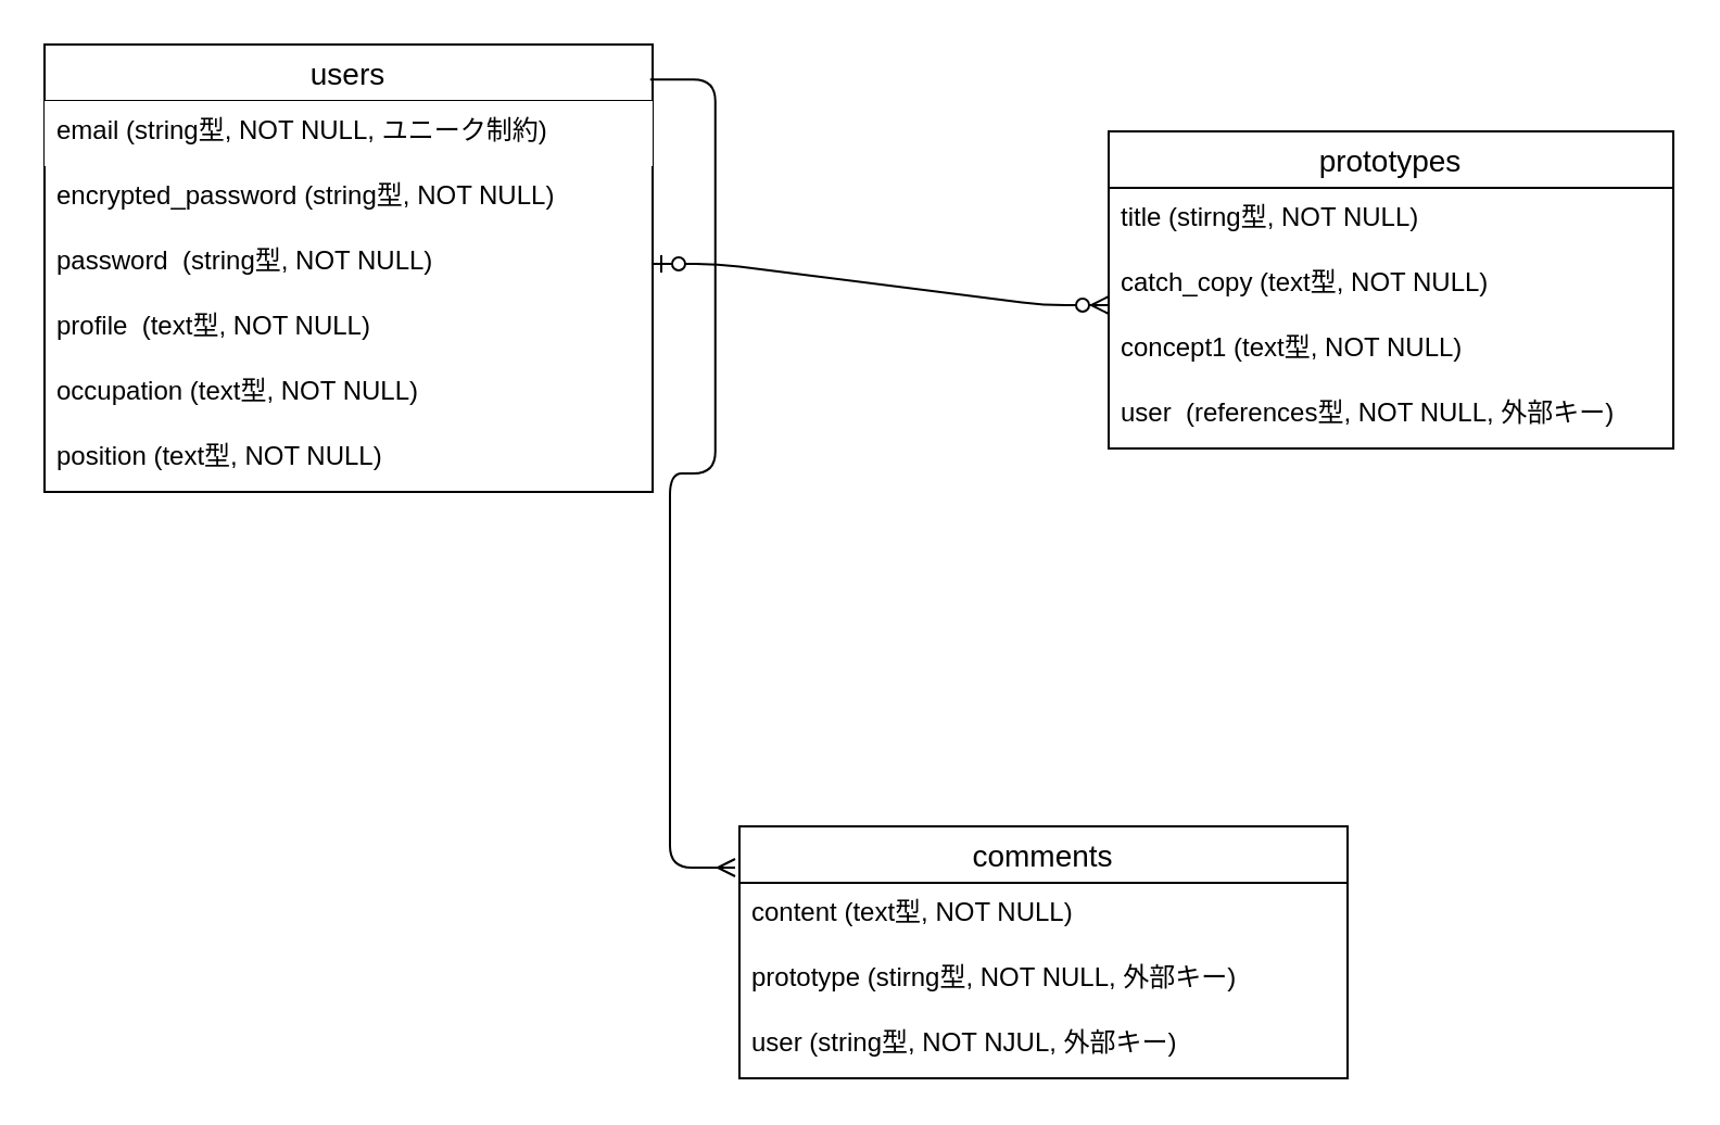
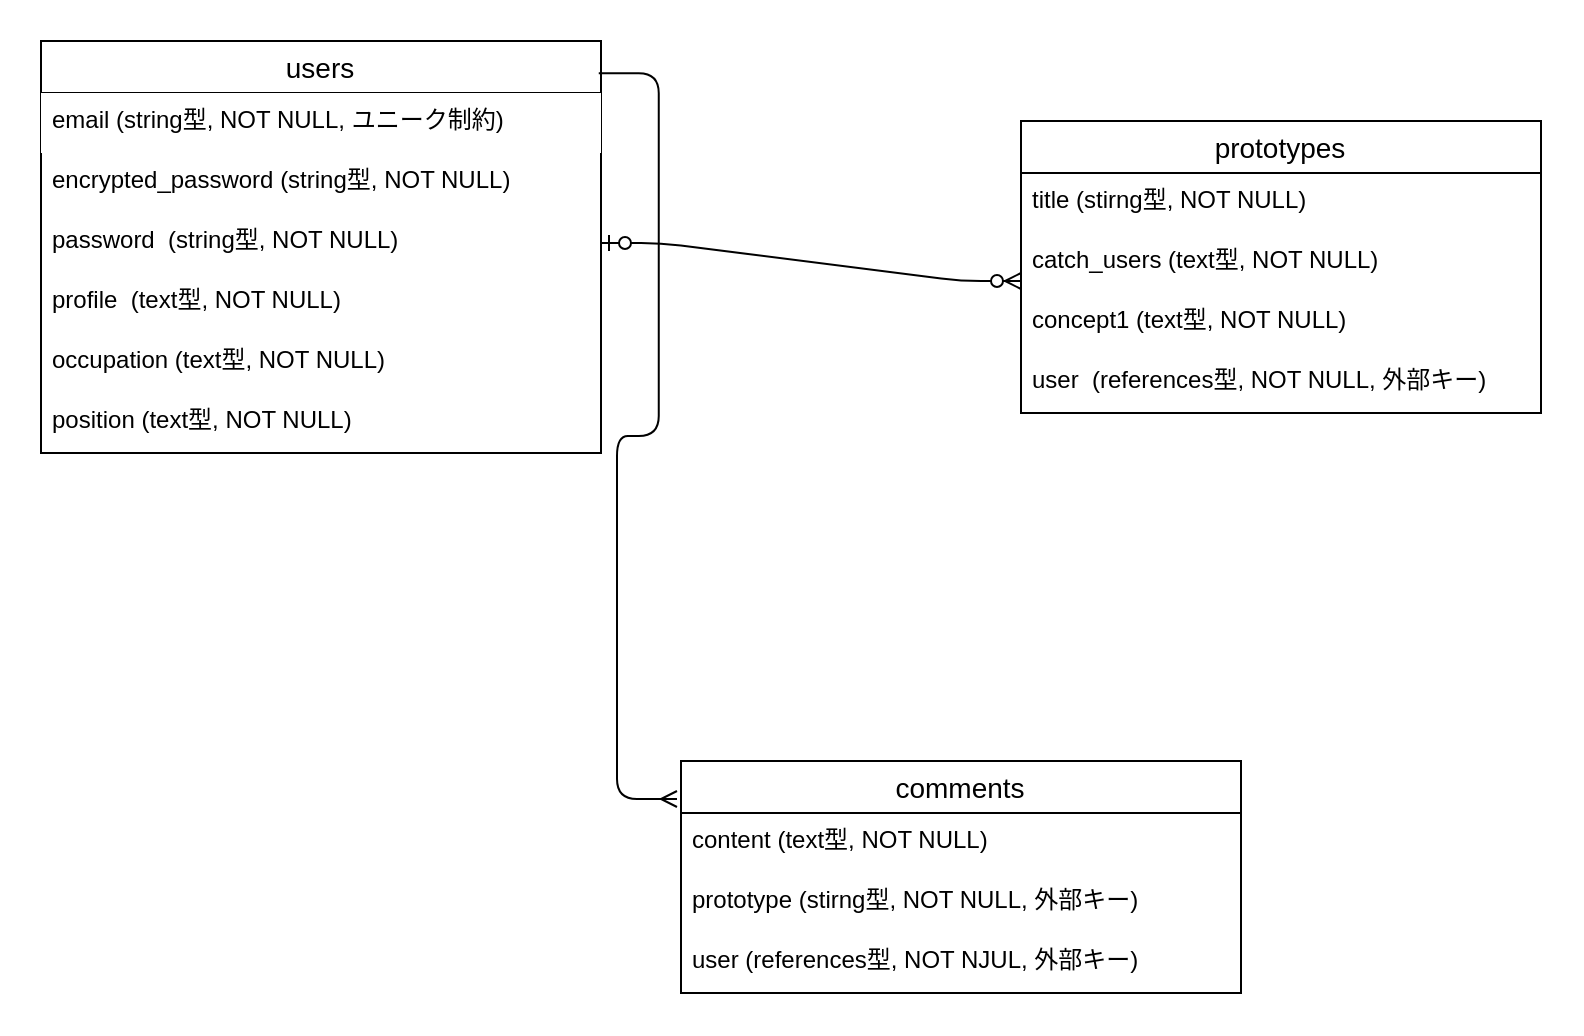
- <mxCell id="15" value="catch_copy (text型, NOT NULL)" style="text;strokeColor=none;fillColor=none;spacingLeft=4;spacingRight=4;overflow=hidden;rotatable=0;points=[[0,0.5],[1,0.5]];portConstraint=eastwest;fontSize=12;whiteSpace=wrap;html=1;" vertex="1" parent="13"><mxGeometry y="56" width="260" height="30" as="geometry" /></mxCell>
+ <mxCell id="15" value="catch_users (text型, NOT NULL)" style="text;strokeColor=none;fillColor=none;spacingLeft=4;spacingRight=4;overflow=hidden;rotatable=0;points=[[0,0.5],[1,0.5]];portConstraint=eastwest;fontSize=12;whiteSpace=wrap;html=1;" vertex="1" parent="13"><mxGeometry y="56" width="260" height="30" as="geometry" /></mxCell>
- <mxCell id="12" value="user (string型, NOT NJUL, 外部キー)" style="text;strokeColor=none;fillColor=none;spacingLeft=4;spacingRight=4;overflow=hidden;rotatable=0;points=[[0,0.5],[1,0.5]];portConstraint=eastwest;fontSize=12;whiteSpace=wrap;html=1;" vertex="1" parent="9"><mxGeometry y="86" width="280" height="30" as="geometry" /></mxCell>
+ <mxCell id="12" value="user (references型, NOT NJUL, 外部キー)" style="text;strokeColor=none;fillColor=none;spacingLeft=4;spacingRight=4;overflow=hidden;rotatable=0;points=[[0,0.5],[1,0.5]];portConstraint=eastwest;fontSize=12;whiteSpace=wrap;html=1;" vertex="1" parent="9"><mxGeometry y="86" width="280" height="30" as="geometry" /></mxCell>
